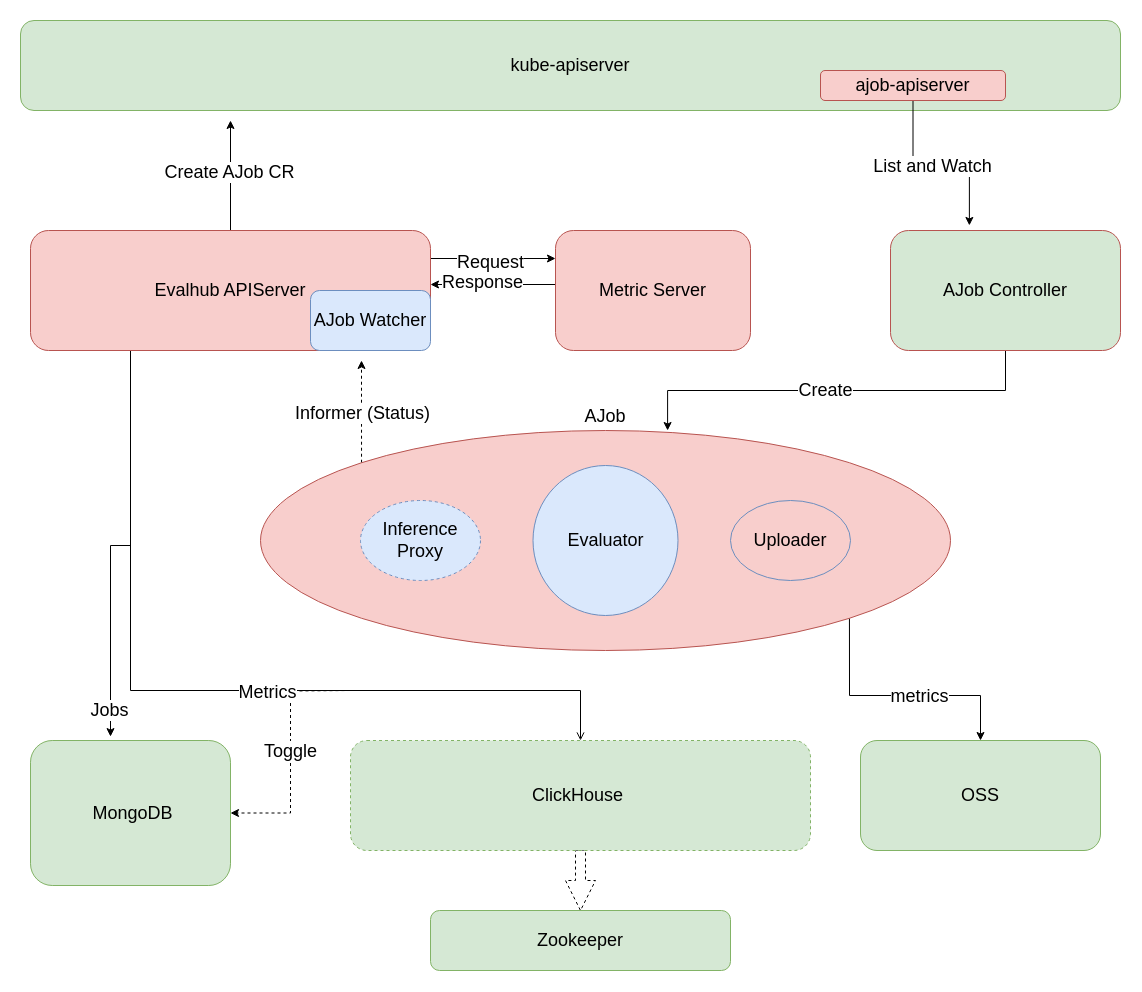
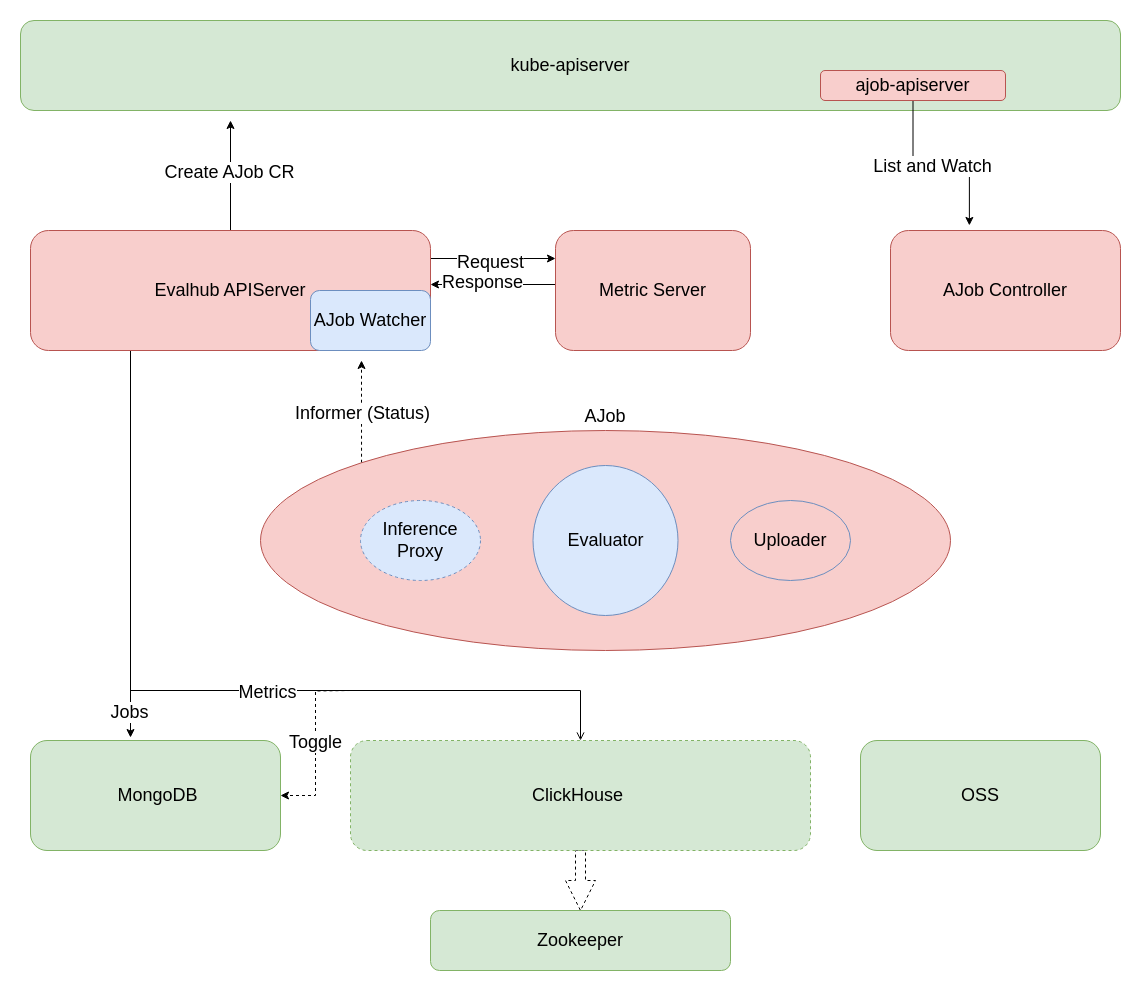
- <mxCell id="32" value="AJob Controller" style="rounded=1;whiteSpace=wrap;html=1;fillColor=#d5e8d4;strokeColor=#b85450;fontSize=18;" vertex="1" parent="1"><mxGeometry x="890" y="230" width="230" height="120" as="geometry" /></mxCell>
+ <mxCell id="32" value="AJob Controller" style="rounded=1;whiteSpace=wrap;html=1;fillColor=#f8cecc;strokeColor=#b85450;fontSize=18;" vertex="1" parent="1"><mxGeometry x="890" y="230" width="230" height="120" as="geometry" /></mxCell>
- <mxCell id="30" style="edgeStyle=orthogonalEdgeStyle;rounded=0;orthogonalLoop=1;jettySize=auto;html=1;exitX=0.5;exitY=1;exitDx=0;exitDy=0;entryX=0.59;entryY=0;entryDx=0;entryDy=0;entryPerimeter=0;fontSize=18;" edge="1" parent="1" source="32" target="12"><mxGeometry relative="1" as="geometry" /></mxCell>
- <mxCell id="31" value="Create" style="edgeLabel;html=1;align=center;verticalAlign=middle;resizable=0;points=[];fontSize=18;" vertex="1" connectable="0" parent="30"><mxGeometry x="0.058" y="-1" relative="1" as="geometry"><mxPoint as="offset" /></mxGeometry></mxCell>
- <mxCell id="10" style="edgeStyle=orthogonalEdgeStyle;rounded=0;orthogonalLoop=1;jettySize=auto;html=1;exitX=1;exitY=1;exitDx=0;exitDy=0;entryX=0.5;entryY=0;entryDx=0;entryDy=0;fontSize=18;" edge="1" parent="1" source="12" target="6"><mxGeometry relative="1" as="geometry" /></mxCell>
- <mxCell id="11" value="metrics" style="edgeLabel;html=1;align=center;verticalAlign=middle;resizable=0;points=[];fontSize=18;" vertex="1" connectable="0" parent="10"><mxGeometry x="0.163" relative="1" as="geometry"><mxPoint as="offset" /></mxGeometry></mxCell>
- <mxCell id="3" value="&amp;nbsp;MongoDB" style="rounded=1;whiteSpace=wrap;html=1;fillColor=#d5e8d4;strokeColor=#82b366;fontSize=18;" vertex="1" parent="1"><mxGeometry x="30" y="740" width="200" height="145" as="geometry" /></mxCell>
+ <mxCell id="3" value="&amp;nbsp;MongoDB" style="rounded=1;whiteSpace=wrap;html=1;fillColor=#d5e8d4;strokeColor=#82b366;fontSize=18;" vertex="1" parent="1"><mxGeometry x="30" y="740" width="250" height="110" as="geometry" /></mxCell>
